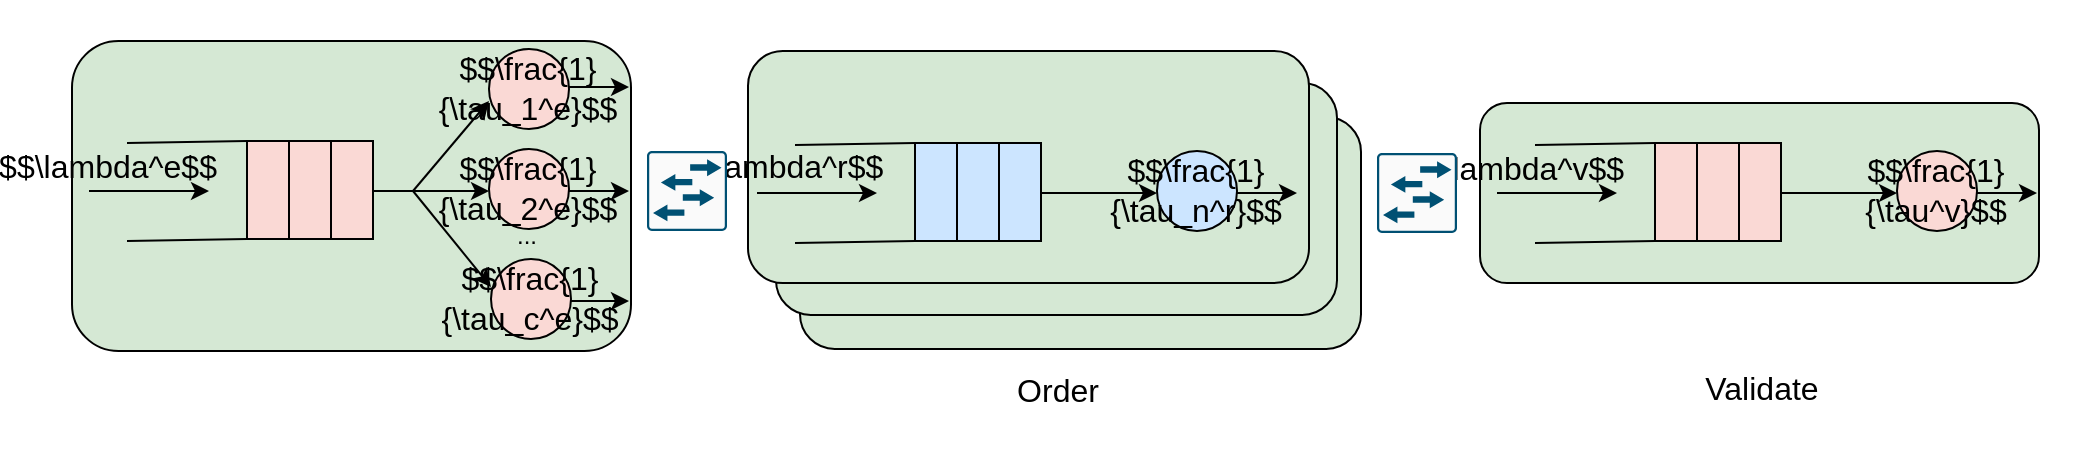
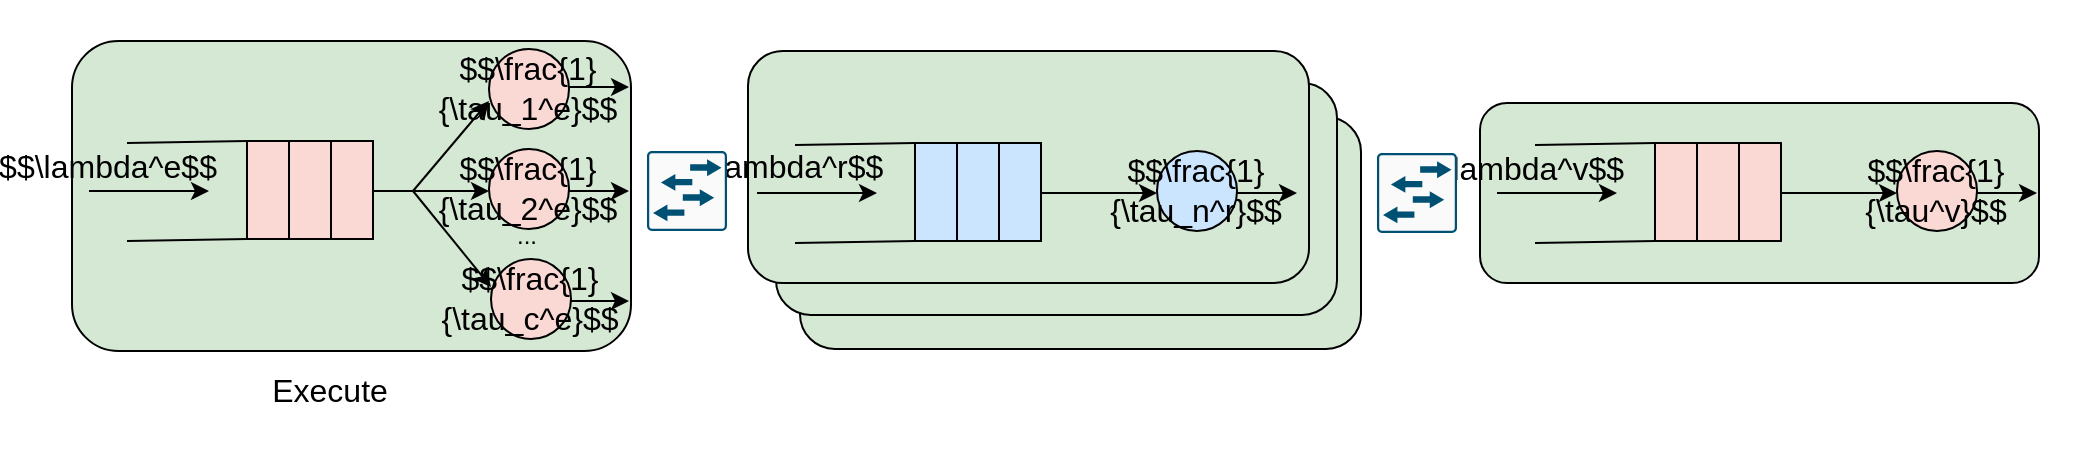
- <mxCell id="51" value="&lt;font style=&quot;font-size: 16px;&quot;&gt;Validate&lt;/font&gt;" style="text;html=1;strokeColor=none;fillColor=none;align=center;verticalAlign=middle;whiteSpace=wrap;rounded=0;" parent="1" vertex="1"><mxGeometry x="847" y="179" width="60" height="30" as="geometry" /></mxCell>
+ <mxCell id="49" value="&lt;font style=&quot;font-size: 16px;&quot;&gt;Execute&lt;/font&gt;" style="text;html=1;strokeColor=none;fillColor=none;align=center;verticalAlign=middle;whiteSpace=wrap;rounded=0;" parent="1" vertex="1"><mxGeometry x="131" y="180" width="60" height="30" as="geometry" /></mxCell>
- <mxCell id="50" value="&lt;font style=&quot;font-size: 16px;&quot;&gt;Order&lt;/font&gt;" style="text;html=1;strokeColor=none;fillColor=none;align=center;verticalAlign=middle;whiteSpace=wrap;rounded=0;" parent="1" vertex="1"><mxGeometry x="495" y="180" width="60" height="30" as="geometry" /></mxCell>
